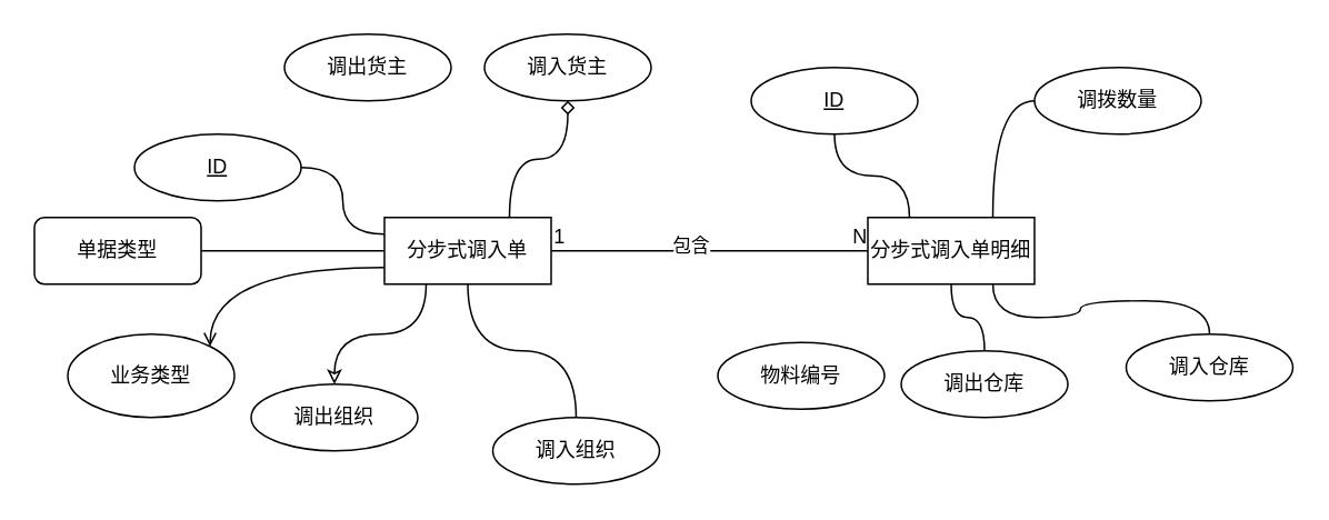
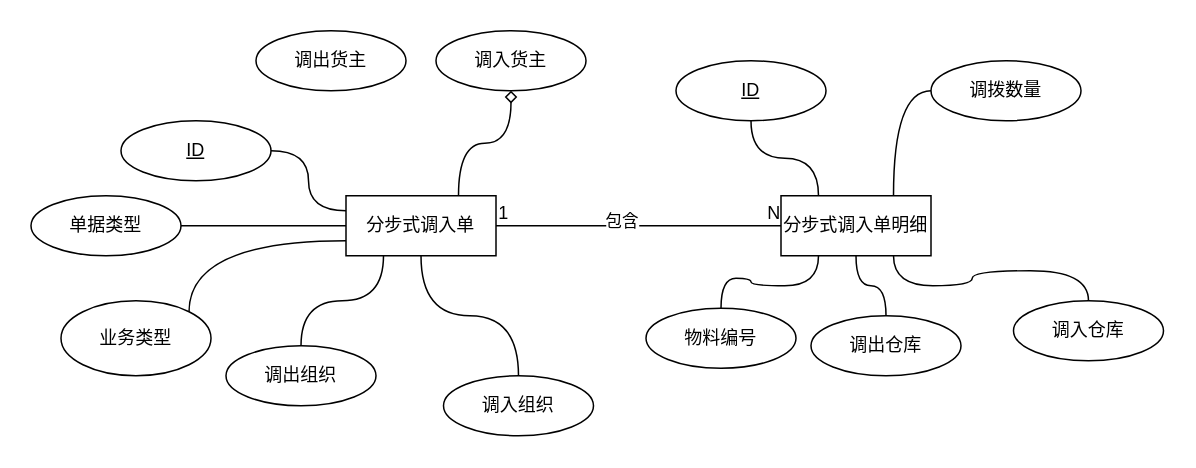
- <mxCell id="21" value="单据类型" style="whiteSpace=wrap;html=1;align=center;rounded=1;" parent="1" vertex="1"><mxGeometry x="20" y="130" width="100" height="40" as="geometry" /></mxCell>
+ <mxCell id="21" value="单据类型" style="ellipse;whiteSpace=wrap;html=1;align=center;" parent="1" vertex="1"><mxGeometry x="20" y="130" width="100" height="40" as="geometry" /></mxCell>
- <mxCell id="4" style="edgeStyle=orthogonalEdgeStyle;curved=1;rounded=0;orthogonalLoop=1;jettySize=auto;html=1;exitX=0;exitY=0.75;exitDx=0;exitDy=0;entryX=1;entryY=0;entryDx=0;entryDy=0;endArrow=open;endFill=0;" parent="1" source="8" target="22" edge="1"><mxGeometry relative="1" as="geometry" /></mxCell>
+ <mxCell id="4" style="edgeStyle=orthogonalEdgeStyle;curved=1;rounded=0;orthogonalLoop=1;jettySize=auto;html=1;exitX=0;exitY=0.75;exitDx=0;exitDy=0;entryX=1;entryY=0;entryDx=0;entryDy=0;endArrow=none;endFill=0;" parent="1" source="8" target="22" edge="1"><mxGeometry relative="1" as="geometry" /></mxCell>
+ <mxCell id="10" style="edgeStyle=orthogonalEdgeStyle;curved=1;rounded=0;orthogonalLoop=1;jettySize=auto;html=1;exitX=0.25;exitY=1;exitDx=0;exitDy=0;endArrow=none;endFill=0;" parent="1" source="14" target="27" edge="1"><mxGeometry relative="1" as="geometry" /></mxCell>
- <mxCell id="5" style="edgeStyle=orthogonalEdgeStyle;curved=1;rounded=0;orthogonalLoop=1;jettySize=auto;html=1;exitX=0.25;exitY=1;exitDx=0;exitDy=0;entryX=0.5;entryY=0;entryDx=0;entryDy=0;endArrow=classic;endFill=0;" parent="1" source="8" target="23" edge="1"><mxGeometry relative="1" as="geometry" /></mxCell>
+ <mxCell id="5" style="edgeStyle=orthogonalEdgeStyle;curved=1;rounded=0;orthogonalLoop=1;jettySize=auto;html=1;exitX=0.25;exitY=1;exitDx=0;exitDy=0;entryX=0.5;entryY=0;entryDx=0;entryDy=0;endArrow=none;endFill=0;" parent="1" source="8" target="23" edge="1"><mxGeometry relative="1" as="geometry" /></mxCell>
